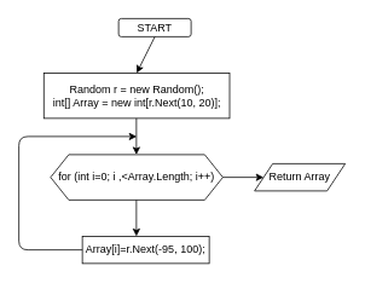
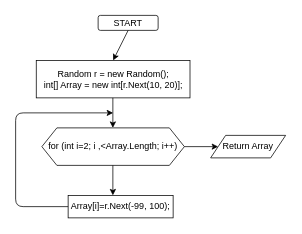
- <mxCell id="6" value="for (int i=0; i ,&amp;lt;Array.Length; i++)&lt;br&gt;" style="shape=hexagon;perimeter=hexagonPerimeter2;whiteSpace=wrap;html=1;fixedSize=1;" parent="1" vertex="1"><mxGeometry x="55" y="170" width="190" height="50" as="geometry" /></mxCell>
+ <mxCell id="6" value="for (int i=2; i ,&amp;lt;Array.Length; i++)&lt;br&gt;" style="shape=hexagon;perimeter=hexagonPerimeter2;whiteSpace=wrap;html=1;fixedSize=1;" parent="1" vertex="1"><mxGeometry x="55" y="170" width="190" height="50" as="geometry" /></mxCell>
- <mxCell id="8" value="&lt;span&gt;Array[i]=r.Next(-95, 100);&lt;/span&gt;" style="rounded=0;whiteSpace=wrap;html=1;" parent="1" vertex="1"><mxGeometry x="90" y="260" width="140" height="30" as="geometry" /></mxCell>
+ <mxCell id="8" value="&lt;span&gt;Array[i]=r.Next(-99, 100);&lt;/span&gt;" style="rounded=0;whiteSpace=wrap;html=1;" parent="1" vertex="1"><mxGeometry x="90" y="260" width="140" height="30" as="geometry" /></mxCell>
